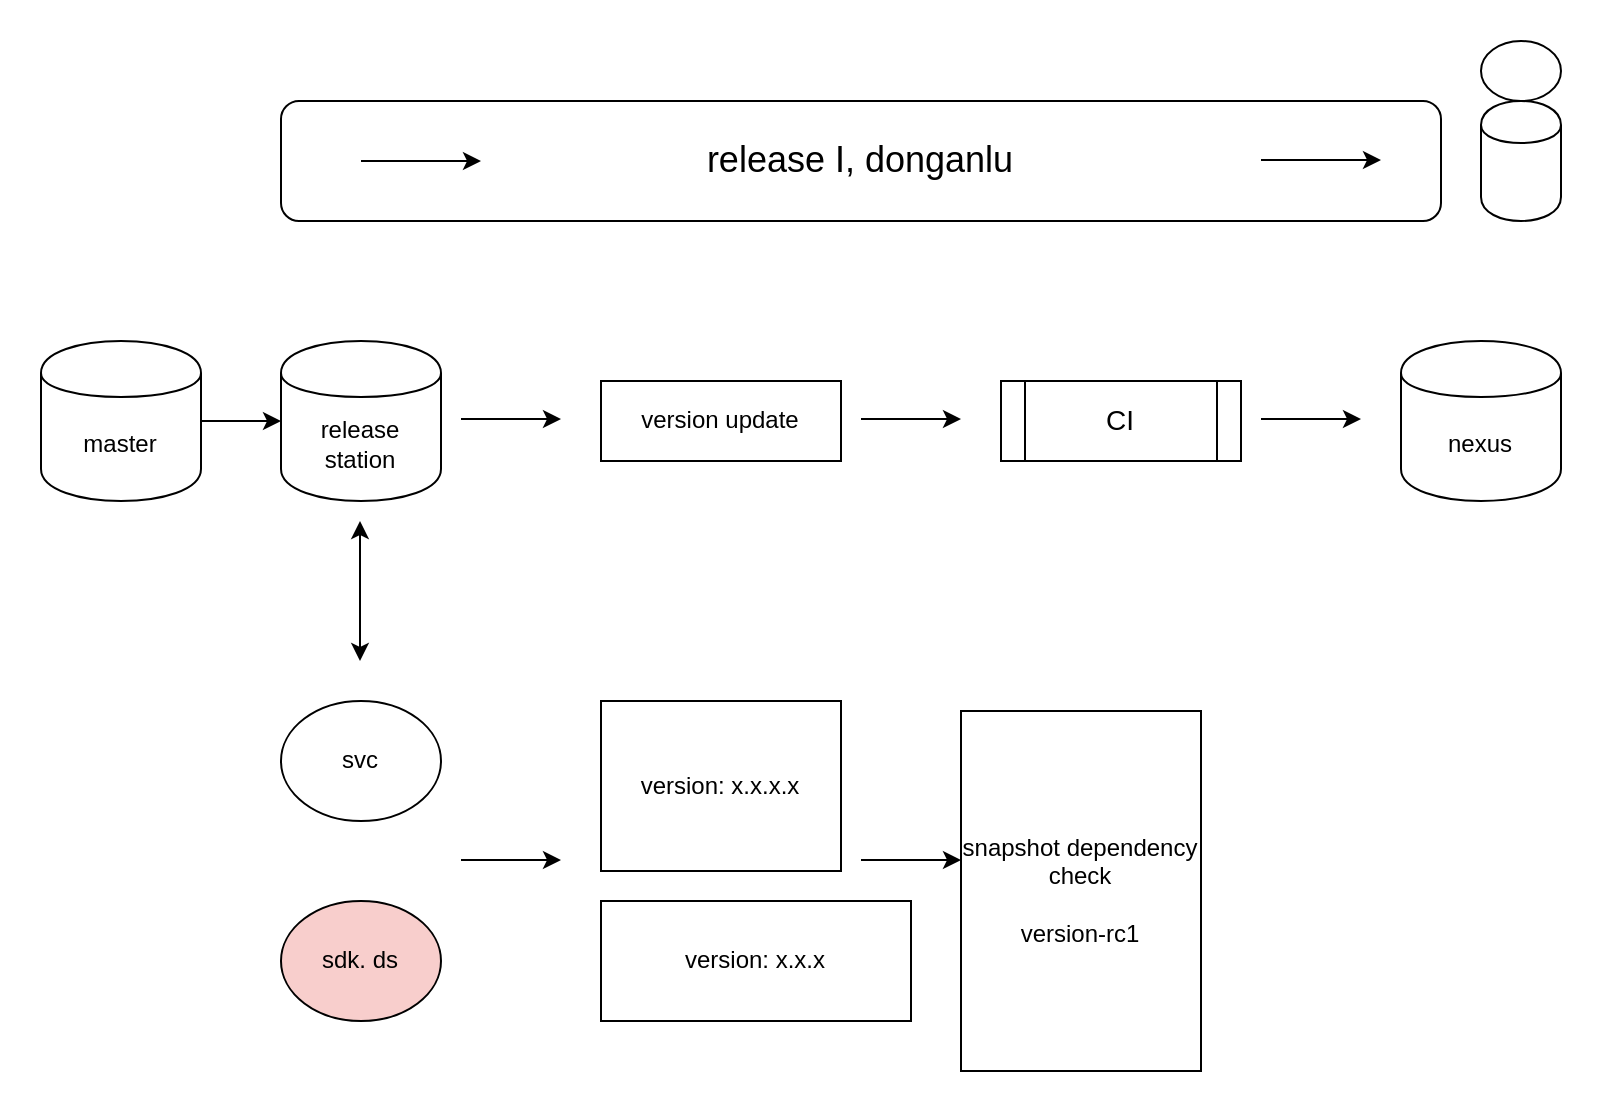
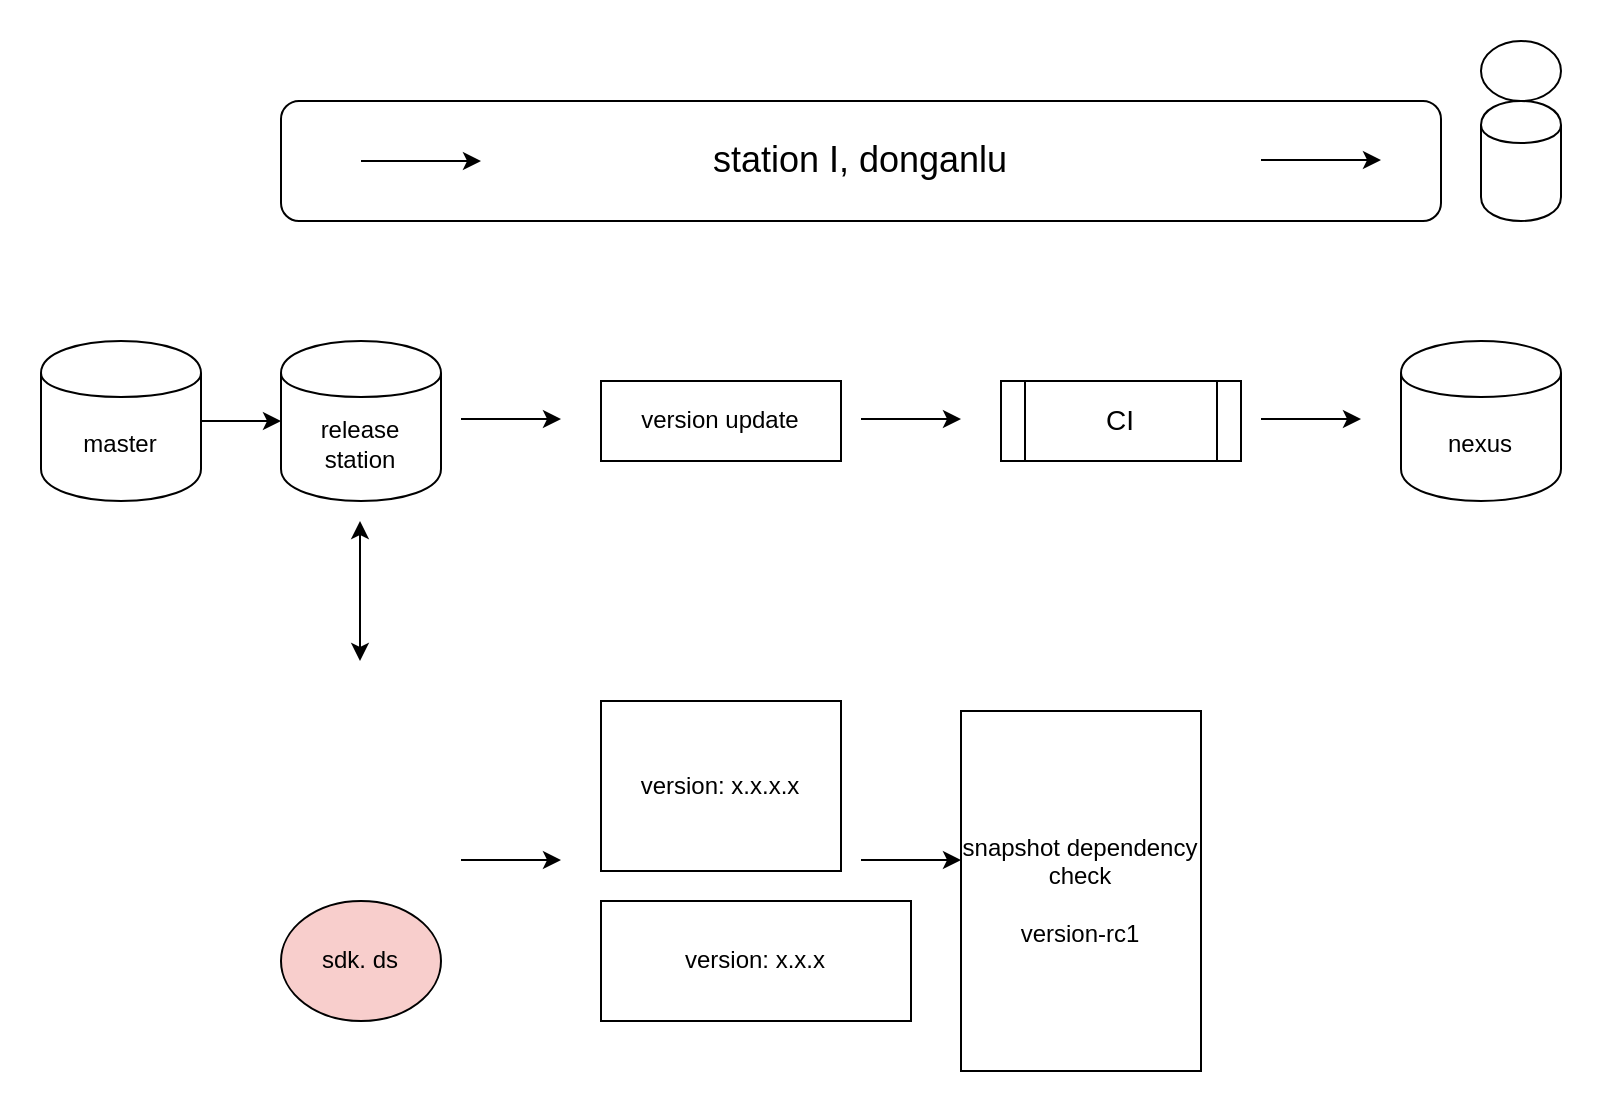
- <mxCell id="2" value="&lt;font style=&quot;font-size: 18px&quot;&gt;release I, donganlu&lt;/font&gt;" style="rounded=1;whiteSpace=wrap;html=1;" vertex="1" parent="1"><mxGeometry x="140" y="50" width="580" height="60" as="geometry" /></mxCell>
+ <mxCell id="2" value="&lt;font style=&quot;font-size: 18px&quot;&gt;station I, donganlu&lt;/font&gt;" style="rounded=1;whiteSpace=wrap;html=1;" vertex="1" parent="1"><mxGeometry x="140" y="50" width="580" height="60" as="geometry" /></mxCell>
- <mxCell id="12" value="svc" style="ellipse;whiteSpace=wrap;html=1;" vertex="1" parent="1"><mxGeometry x="140" y="350" width="80" height="60" as="geometry" /></mxCell>
